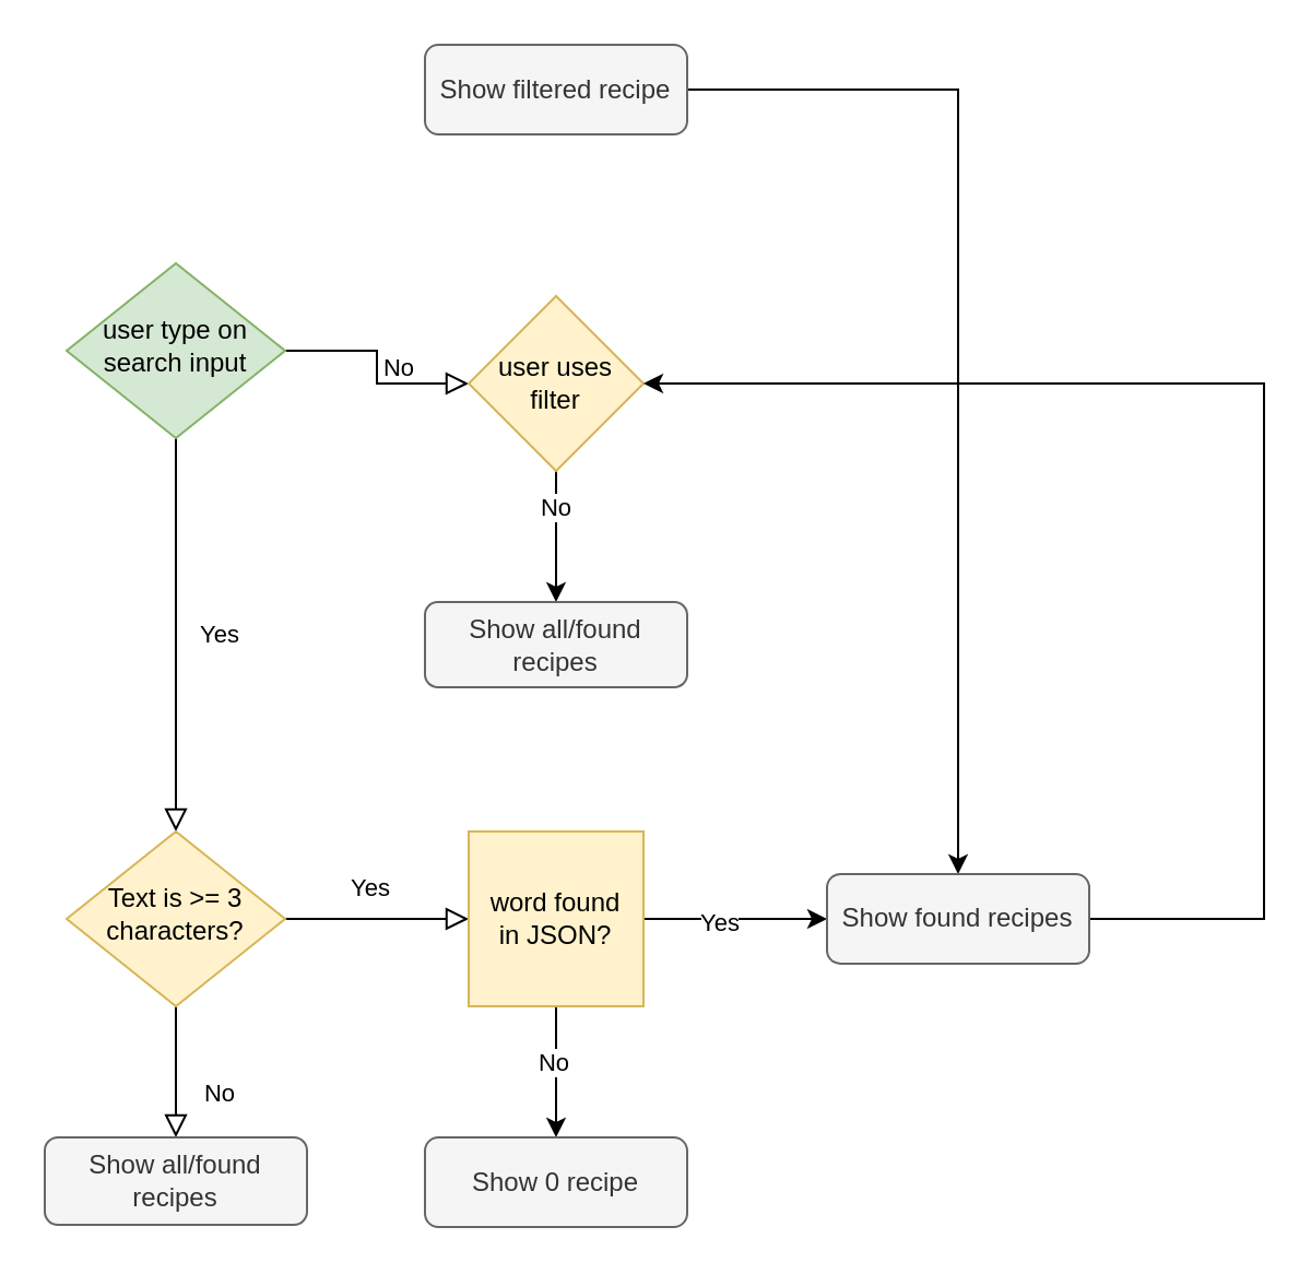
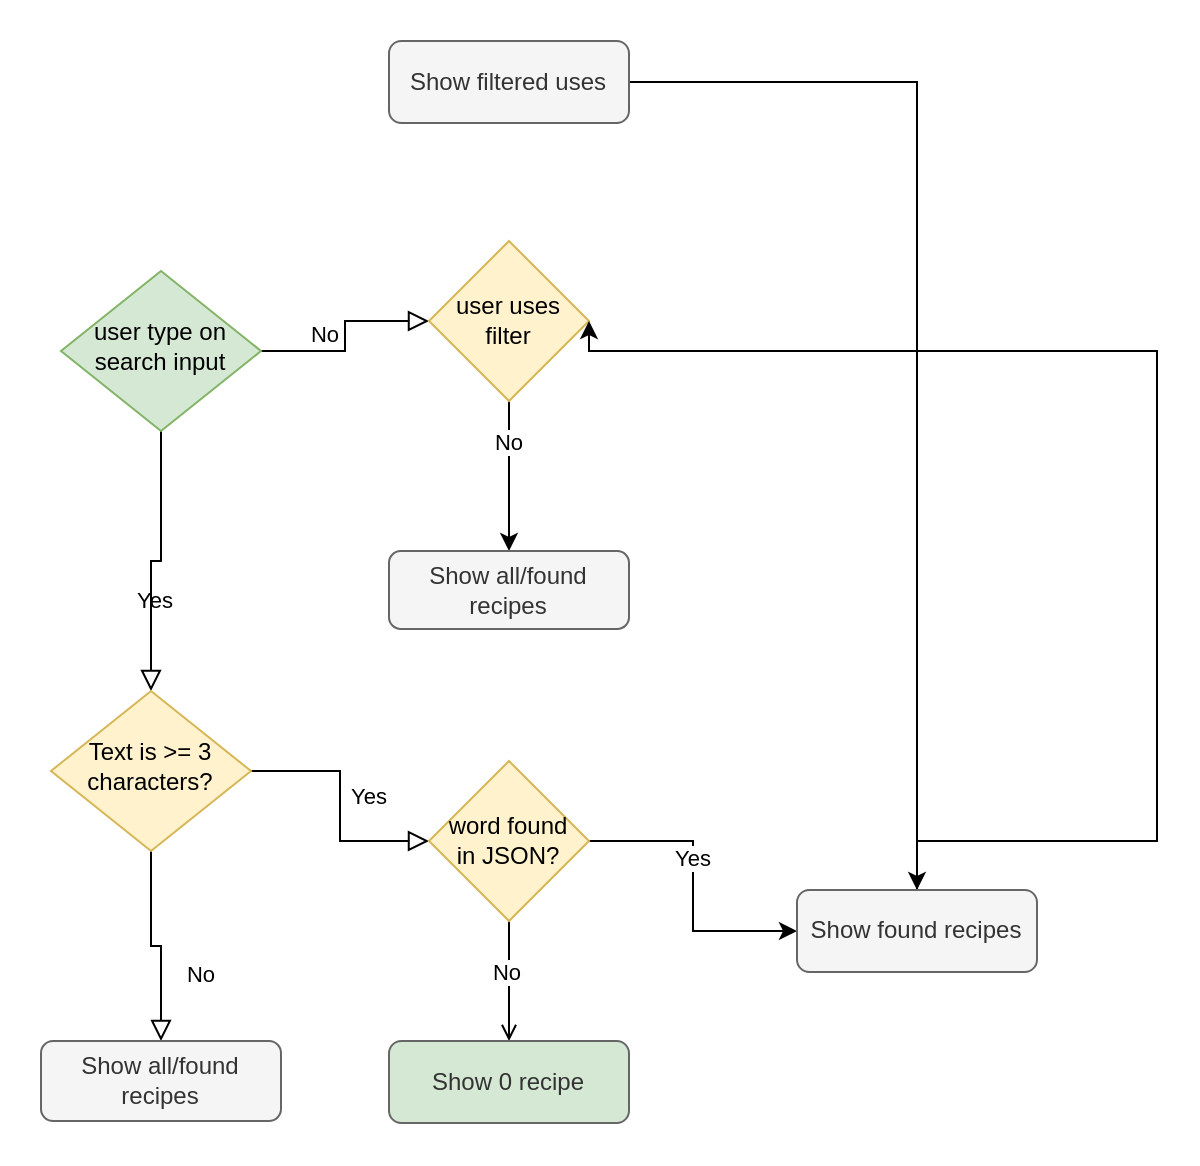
- <mxCell id="19" value="Show filtered recipe" style="rounded=1;whiteSpace=wrap;html=1;fillColor=#f5f5f5;fontColor=#333333;strokeColor=#666666;" vertex="1" parent="1"><mxGeometry x="194" y="20" width="120" height="41" as="geometry" /></mxCell>
+ <mxCell id="19" value="Show filtered uses" style="rounded=1;whiteSpace=wrap;html=1;fillColor=#f5f5f5;fontColor=#333333;strokeColor=#666666;" vertex="1" parent="1"><mxGeometry x="194" y="20" width="120" height="41" as="geometry" /></mxCell>
- <mxCell id="4" value="user type on search input" style="rhombus;whiteSpace=wrap;html=1;shadow=0;fontFamily=Helvetica;fontSize=12;align=center;strokeWidth=1;spacing=6;spacingTop=-4;fillColor=#d5e8d4;strokeColor=#82b366;" parent="1" vertex="1"><mxGeometry x="30" y="120" width="100" height="80" as="geometry" /></mxCell>
+ <mxCell id="4" value="user type on search input" style="rhombus;whiteSpace=wrap;html=1;shadow=0;fontFamily=Helvetica;fontSize=12;align=center;strokeWidth=1;spacing=6;spacingTop=-4;fillColor=#d5e8d4;strokeColor=#82b366;" parent="1" vertex="1"><mxGeometry x="30" y="135" width="100" height="80" as="geometry" /></mxCell>
- <mxCell id="11" value="user uses filter" style="rhombus;whiteSpace=wrap;html=1;fillColor=#fff2cc;strokeColor=#d6b656;" vertex="1" parent="1"><mxGeometry x="214" y="135" width="80" height="80" as="geometry" /></mxCell>
+ <mxCell id="11" value="user uses filter" style="rhombus;whiteSpace=wrap;html=1;fillColor=#fff2cc;strokeColor=#d6b656;" vertex="1" parent="1"><mxGeometry x="214" y="120" width="80" height="80" as="geometry" /></mxCell>
- <mxCell id="7" value="Text is &amp;gt;= 3 characters?" style="rhombus;whiteSpace=wrap;html=1;shadow=0;fontFamily=Helvetica;fontSize=12;align=center;strokeWidth=1;spacing=6;spacingTop=-4;fillColor=#fff2cc;strokeColor=#d6b656;" parent="1" vertex="1"><mxGeometry x="30" y="380" width="100" height="80" as="geometry" /></mxCell>
+ <mxCell id="7" value="Text is &amp;gt;= 3 characters?" style="rhombus;whiteSpace=wrap;html=1;shadow=0;fontFamily=Helvetica;fontSize=12;align=center;strokeWidth=1;spacing=6;spacingTop=-4;fillColor=#fff2cc;strokeColor=#d6b656;" parent="1" vertex="1"><mxGeometry x="25" y="345" width="100" height="80" as="geometry" /></mxCell>
- <mxCell id="16" value="word found&lt;br&gt;in JSON?" style="whiteSpace=wrap;html=1;fillColor=#fff2cc;strokeColor=#d6b656;rounded=0;" vertex="1" parent="1"><mxGeometry x="214" y="380" width="80" height="80" as="geometry" /></mxCell>
+ <mxCell id="16" value="word found&lt;br&gt;in JSON?" style="rhombus;whiteSpace=wrap;html=1;fillColor=#fff2cc;strokeColor=#d6b656;" vertex="1" parent="1"><mxGeometry x="214" y="380" width="80" height="80" as="geometry" /></mxCell>
- <mxCell id="22" value="Show found recipes" style="rounded=1;whiteSpace=wrap;html=1;fillColor=#f5f5f5;fontColor=#333333;strokeColor=#666666;" vertex="1" parent="1"><mxGeometry x="378" y="399.5" width="120" height="41" as="geometry" /></mxCell>
+ <mxCell id="22" value="Show found recipes" style="rounded=1;whiteSpace=wrap;html=1;fillColor=#f5f5f5;fontColor=#333333;strokeColor=#666666;" vertex="1" parent="1"><mxGeometry x="398" y="444.5" width="120" height="41" as="geometry" /></mxCell>
- <mxCell id="14" value="" style="edgeStyle=orthogonalEdgeStyle;rounded=0;orthogonalLoop=1;jettySize=auto;html=1;" edge="1" parent="1" source="16" target="17"><mxGeometry relative="1" as="geometry" /></mxCell>
+ <mxCell id="14" value="" style="edgeStyle=orthogonalEdgeStyle;rounded=0;orthogonalLoop=1;jettySize=auto;html=1;endArrow=open;" edge="1" parent="1" source="16" target="17"><mxGeometry relative="1" as="geometry" /></mxCell>
- <mxCell id="17" value="Show 0 recipe" style="rounded=1;whiteSpace=wrap;html=1;fillColor=#f5f5f5;fontColor=#333333;strokeColor=#666666;" vertex="1" parent="1"><mxGeometry x="194" y="520" width="120" height="41" as="geometry" /></mxCell>
+ <mxCell id="17" value="Show 0 recipe" style="rounded=1;whiteSpace=wrap;html=1;fillColor=#d5e8d4;fontColor=#333333;strokeColor=#666666;" vertex="1" parent="1"><mxGeometry x="194" y="520" width="120" height="41" as="geometry" /></mxCell>
